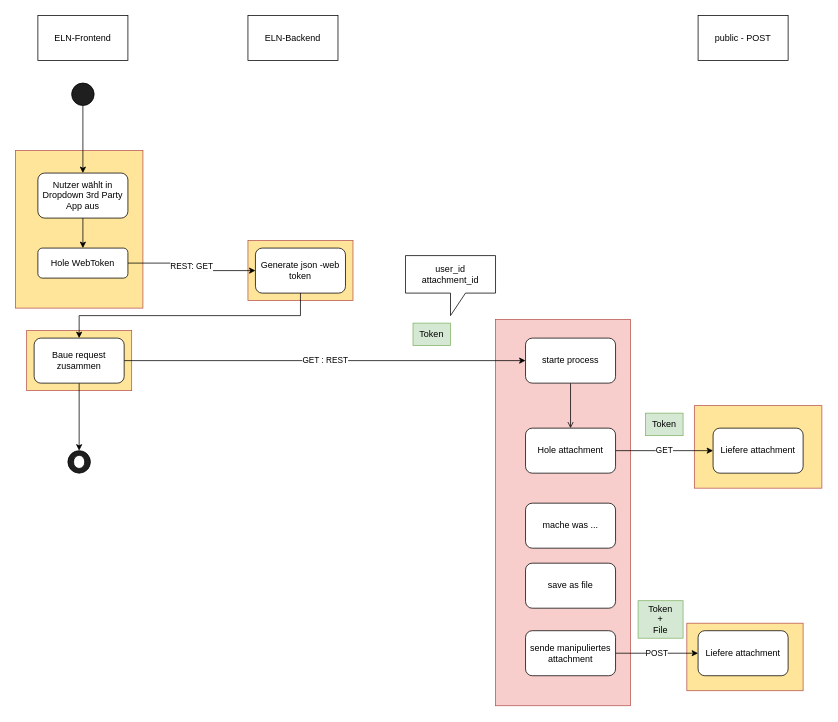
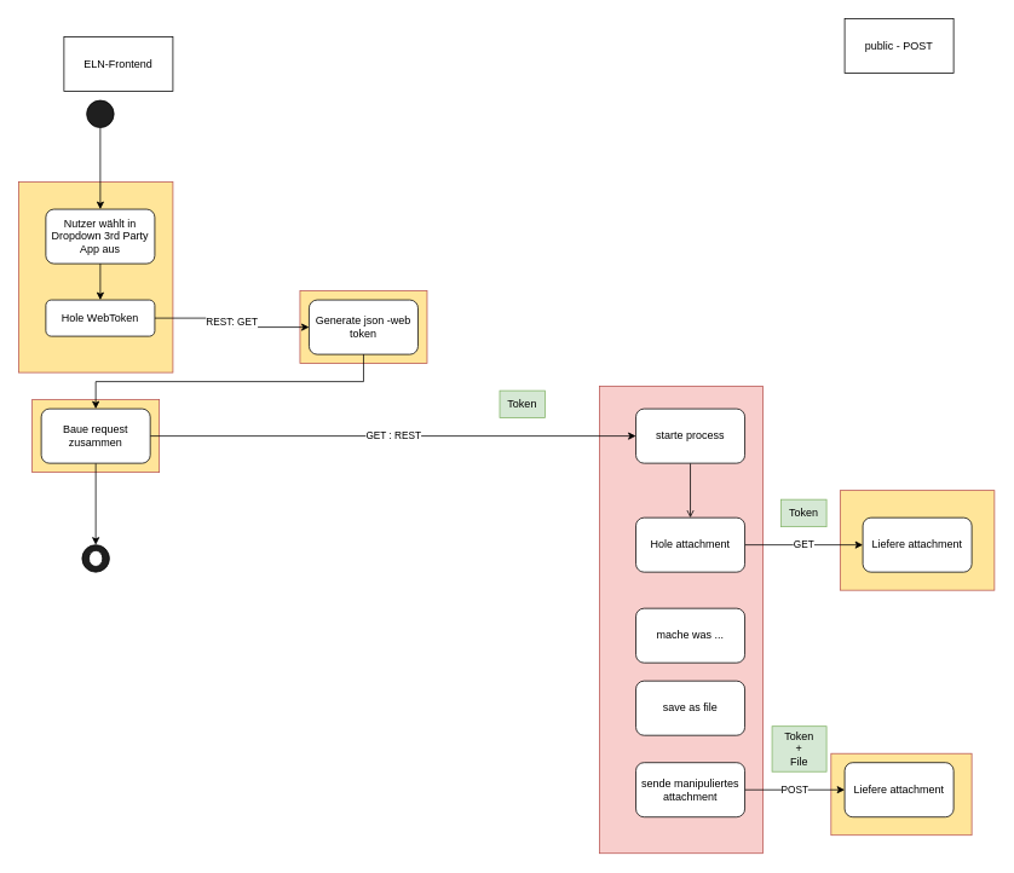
- <mxCell id="22" value="ELN-Frontend" style="rounded=0;whiteSpace=wrap;html=1;" parent="1" vertex="1"><mxGeometry x="50" y="20" width="120" height="60" as="geometry" /></mxCell>
+ <mxCell id="22" value="ELN-Frontend" style="rounded=0;whiteSpace=wrap;html=1;" parent="1" vertex="1"><mxGeometry x="70" y="40" width="120" height="60" as="geometry" /></mxCell>
- <mxCell id="37" value="ELN-Backend" style="rounded=0;whiteSpace=wrap;html=1;" parent="1" vertex="1"><mxGeometry x="330" y="20" width="120" height="60" as="geometry" /></mxCell>
- <mxCell id="32" value="&lt;div&gt;user_id&lt;/div&gt;&lt;div&gt;attachment_id&lt;br&gt;&lt;/div&gt;" style="shape=callout;whiteSpace=wrap;html=1;perimeter=calloutPerimeter;" parent="1" vertex="1"><mxGeometry x="540" y="340" width="120" height="80" as="geometry" /></mxCell>
